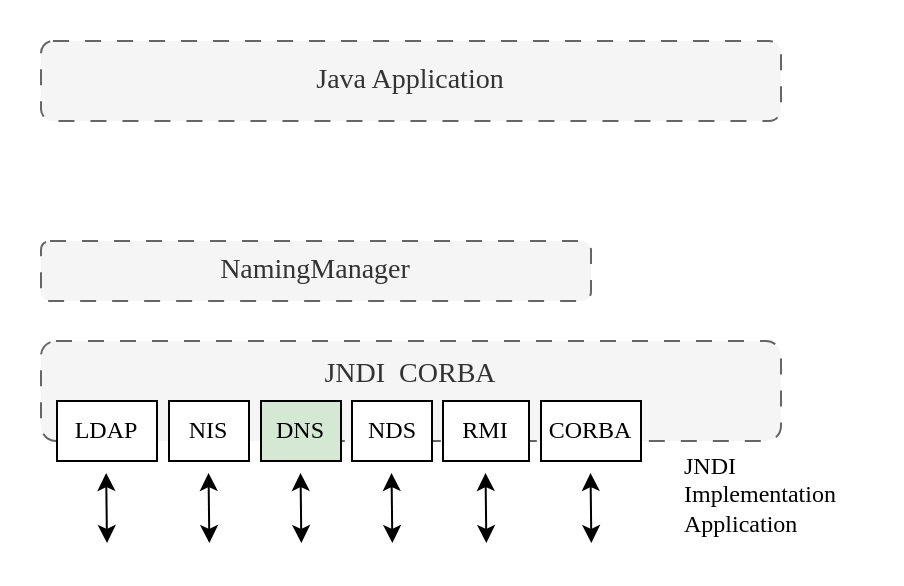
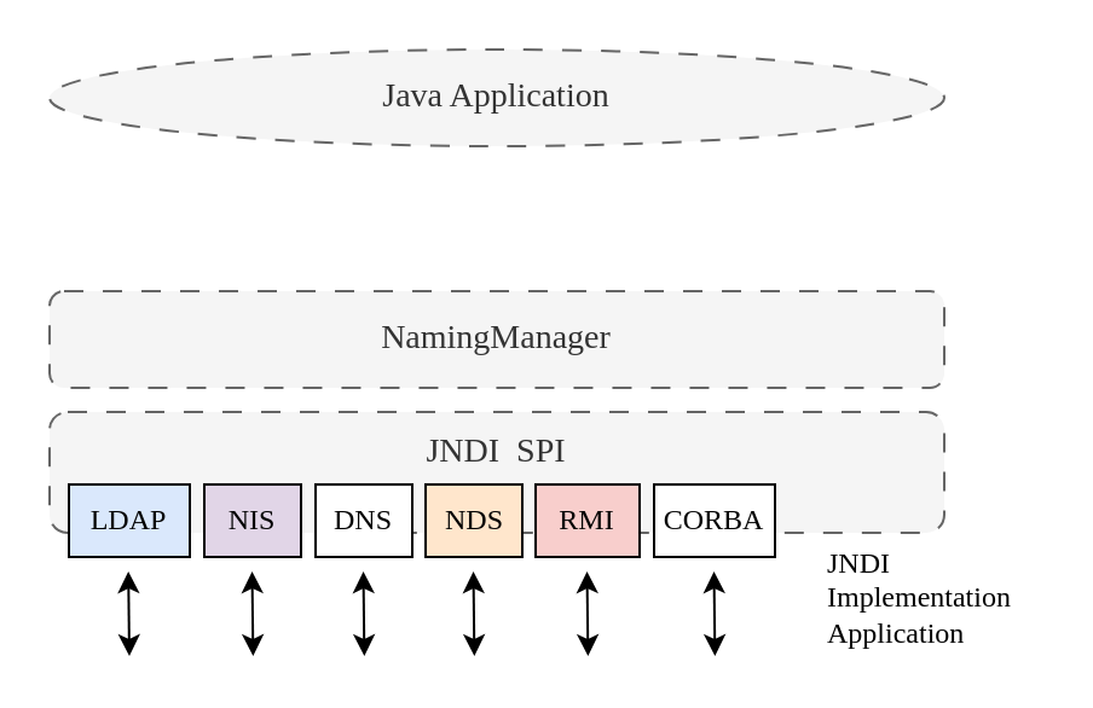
- <mxCell id="10" value="&lt;span style=&quot;font-family: &amp;quot;Times New Roman&amp;quot;;&quot;&gt;&lt;font style=&quot;font-size: 14px;&quot;&gt;Java Application&lt;/font&gt;&lt;/span&gt;" style="rounded=1;whiteSpace=wrap;html=1;dashed=1;dashPattern=8 8;shadow=0;fillColor=#f5f5f5;fontColor=#333333;strokeColor=#666666;" vertex="1" parent="1"><mxGeometry x="20" y="20" width="370" height="40" as="geometry" /></mxCell>
+ <mxCell id="10" value="&lt;span style=&quot;font-family: &amp;quot;Times New Roman&amp;quot;;&quot;&gt;&lt;font style=&quot;font-size: 14px;&quot;&gt;Java Application&lt;/font&gt;&lt;/span&gt;" style="ellipse;whiteSpace=wrap;html=1;dashed=1;dashPattern=8 8;shadow=0;fillColor=#f5f5f5;fontColor=#333333;strokeColor=#666666;" vertex="1" parent="1"><mxGeometry x="20" y="20" width="370" height="40" as="geometry" /></mxCell>
- <mxCell id="2" value="&lt;span style=&quot;font-family: &amp;quot;Times New Roman&amp;quot;;&quot;&gt;&lt;font style=&quot;font-size: 14px;&quot;&gt;NamingManager&lt;/font&gt;&lt;/span&gt;" style="rounded=1;whiteSpace=wrap;html=1;dashed=1;dashPattern=8 8;shadow=0;fillColor=#f5f5f5;fontColor=#333333;strokeColor=#666666;" vertex="1" parent="1"><mxGeometry x="20" y="120" width="275" height="30" as="geometry" /></mxCell>
+ <mxCell id="2" value="&lt;span style=&quot;font-family: &amp;quot;Times New Roman&amp;quot;;&quot;&gt;&lt;font style=&quot;font-size: 14px;&quot;&gt;NamingManager&lt;/font&gt;&lt;/span&gt;" style="rounded=1;whiteSpace=wrap;html=1;dashed=1;dashPattern=8 8;shadow=0;fillColor=#f5f5f5;fontColor=#333333;strokeColor=#666666;" vertex="1" parent="1"><mxGeometry x="20" y="120" width="370" height="40" as="geometry" /></mxCell>
- <mxCell id="3" value="&lt;span style=&quot;font-family: &amp;quot;Times New Roman&amp;quot;; font-size: 14px;&quot;&gt;JNDI&amp;nbsp; CORBA&lt;/span&gt;&lt;div&gt;&lt;div&gt;&lt;span style=&quot;font-family: &amp;quot;Times New Roman&amp;quot;; font-size: 14px;&quot;&gt;&lt;br&gt;&lt;/span&gt;&lt;/div&gt;&lt;/div&gt;" style="rounded=1;whiteSpace=wrap;html=1;dashed=1;dashPattern=8 8;fillColor=#f5f5f5;fontColor=#333333;strokeColor=#666666;" vertex="1" parent="1"><mxGeometry x="20" y="170" width="370" height="50" as="geometry" /></mxCell>
+ <mxCell id="3" value="&lt;span style=&quot;font-family: &amp;quot;Times New Roman&amp;quot;; font-size: 14px;&quot;&gt;JNDI&amp;nbsp; SPI&lt;/span&gt;&lt;div&gt;&lt;div&gt;&lt;span style=&quot;font-family: &amp;quot;Times New Roman&amp;quot;; font-size: 14px;&quot;&gt;&lt;br&gt;&lt;/span&gt;&lt;/div&gt;&lt;/div&gt;" style="rounded=1;whiteSpace=wrap;html=1;dashed=1;dashPattern=8 8;fillColor=#f5f5f5;fontColor=#333333;strokeColor=#666666;" vertex="1" parent="1"><mxGeometry x="20" y="170" width="370" height="50" as="geometry" /></mxCell>
- <mxCell id="4" value="&lt;font face=&quot;Times New Roman&quot;&gt;LDAP&lt;/font&gt;" style="rounded=0;whiteSpace=wrap;html=1;" vertex="1" parent="1"><mxGeometry x="28" y="200" width="50" height="30" as="geometry" /></mxCell>
+ <mxCell id="4" value="&lt;font face=&quot;Times New Roman&quot;&gt;LDAP&lt;/font&gt;" style="rounded=0;whiteSpace=wrap;html=1;fillColor=#dae8fc;" vertex="1" parent="1"><mxGeometry x="28" y="200" width="50" height="30" as="geometry" /></mxCell>
- <mxCell id="6" value="&lt;font face=&quot;Times New Roman&quot;&gt;NIS&lt;/font&gt;" style="rounded=0;whiteSpace=wrap;html=1;" vertex="1" parent="1"><mxGeometry x="84" y="200" width="40" height="30" as="geometry" /></mxCell>
+ <mxCell id="6" value="&lt;font face=&quot;Times New Roman&quot;&gt;NIS&lt;/font&gt;" style="rounded=0;whiteSpace=wrap;html=1;fillColor=#e1d5e7;" vertex="1" parent="1"><mxGeometry x="84" y="200" width="40" height="30" as="geometry" /></mxCell>
- <mxCell id="5" value="&lt;font face=&quot;Times New Roman&quot;&gt;DNS&lt;/font&gt;" style="rounded=0;whiteSpace=wrap;html=1;fillColor=#d5e8d4;" vertex="1" parent="1"><mxGeometry x="130" y="200" width="40" height="30" as="geometry" /></mxCell>
+ <mxCell id="5" value="&lt;font face=&quot;Times New Roman&quot;&gt;DNS&lt;/font&gt;" style="rounded=0;whiteSpace=wrap;html=1;" vertex="1" parent="1"><mxGeometry x="130" y="200" width="40" height="30" as="geometry" /></mxCell>
- <mxCell id="7" value="&lt;font face=&quot;Times New Roman&quot;&gt;NDS&lt;/font&gt;" style="rounded=0;whiteSpace=wrap;html=1;" vertex="1" parent="1"><mxGeometry x="175.5" y="200" width="40" height="30" as="geometry" /></mxCell>
+ <mxCell id="7" value="&lt;font face=&quot;Times New Roman&quot;&gt;NDS&lt;/font&gt;" style="rounded=0;whiteSpace=wrap;html=1;fillColor=#ffe6cc;" vertex="1" parent="1"><mxGeometry x="175.5" y="200" width="40" height="30" as="geometry" /></mxCell>
- <mxCell id="8" value="&lt;font face=&quot;Times New Roman&quot;&gt;RMI&lt;/font&gt;" style="rounded=0;whiteSpace=wrap;html=1;" vertex="1" parent="1"><mxGeometry x="221" y="200" width="43" height="30" as="geometry" /></mxCell>
+ <mxCell id="8" value="&lt;font face=&quot;Times New Roman&quot;&gt;RMI&lt;/font&gt;" style="rounded=0;whiteSpace=wrap;html=1;fillColor=#f8cecc;" vertex="1" parent="1"><mxGeometry x="221" y="200" width="43" height="30" as="geometry" /></mxCell>
